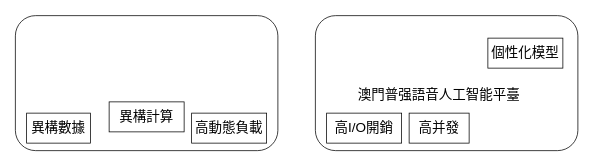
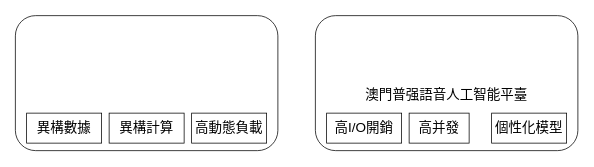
- <mxCell id="10" value="&lt;font style=&quot;font-size: 18px;&quot;&gt;個性化模型&lt;/font&gt;" style="rounded=0;whiteSpace=wrap;html=1;" vertex="1" parent="1"><mxGeometry x="650" y="50" width="100" height="40" as="geometry" /></mxCell>
+ <mxCell id="10" value="&lt;font style=&quot;font-size: 18px;&quot;&gt;個性化模型&lt;/font&gt;" style="rounded=0;whiteSpace=wrap;html=1;" vertex="1" parent="1"><mxGeometry x="655" y="150" width="100" height="40" as="geometry" /></mxCell>
- <mxCell id="7" value="&lt;font style=&quot;font-size: 18px;&quot;&gt;澳門普强語音人工智能平臺&lt;/font&gt;" style="text;html=1;strokeColor=none;fillColor=none;align=center;verticalAlign=middle;whiteSpace=wrap;rounded=0;" vertex="1" parent="1"><mxGeometry x="470" y="110" width="230" height="30" as="geometry" /></mxCell>
+ <mxCell id="7" value="&lt;font style=&quot;font-size: 18px;&quot;&gt;澳門普强語音人工智能平臺&lt;/font&gt;" style="text;html=1;strokeColor=none;fillColor=none;align=center;verticalAlign=middle;whiteSpace=wrap;rounded=0;" vertex="1" parent="1"><mxGeometry x="480" y="110" width="230" height="30" as="geometry" /></mxCell>
- <mxCell id="5" value="&lt;font style=&quot;font-size: 18px;&quot;&gt;異構計算&lt;/font&gt;" style="rounded=0;whiteSpace=wrap;html=1;" vertex="1" parent="1"><mxGeometry x="145" y="135" width="100" height="40" as="geometry" /></mxCell>
+ <mxCell id="5" value="&lt;font style=&quot;font-size: 18px;&quot;&gt;異構計算&lt;/font&gt;" style="rounded=0;whiteSpace=wrap;html=1;" vertex="1" parent="1"><mxGeometry x="145" y="150" width="100" height="40" as="geometry" /></mxCell>
- <mxCell id="4" value="&lt;font style=&quot;font-size: 18px;&quot;&gt;異構數據&lt;/font&gt;" style="rounded=0;whiteSpace=wrap;html=1;" vertex="1" parent="1"><mxGeometry x="35" y="150" width="85" height="40" as="geometry" /></mxCell>
+ <mxCell id="4" value="&lt;font style=&quot;font-size: 18px;&quot;&gt;異構數據&lt;/font&gt;" style="rounded=0;whiteSpace=wrap;html=1;" vertex="1" parent="1"><mxGeometry x="35" y="150" width="100" height="40" as="geometry" /></mxCell>
